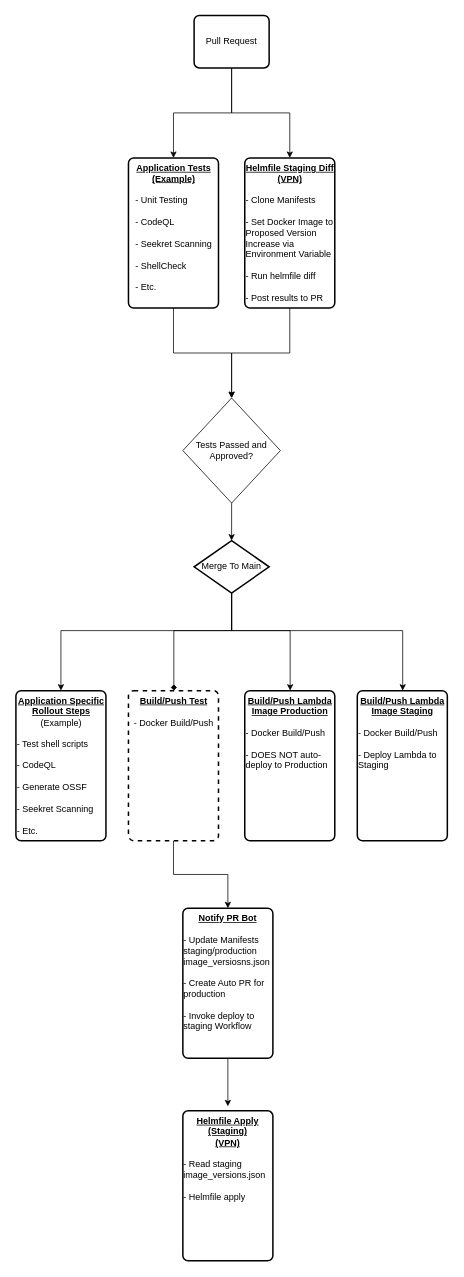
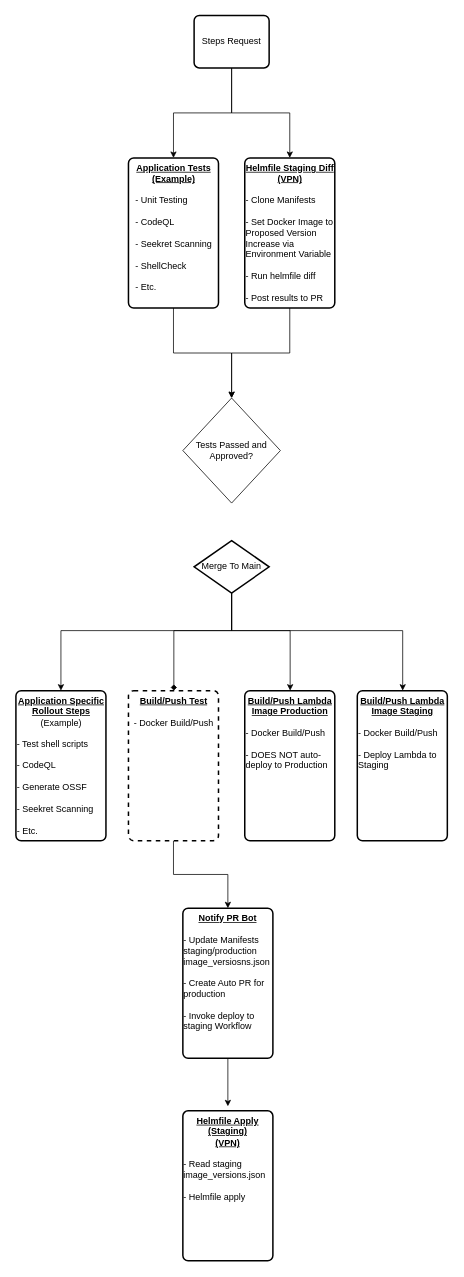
- <mxCell id="4" value="Pull Request" style="rounded=1;whiteSpace=wrap;html=1;absoluteArcSize=1;arcSize=14;strokeWidth=2;" parent="1" vertex="1"><mxGeometry x="258" y="20" width="100" height="70" as="geometry" /></mxCell>
+ <mxCell id="4" value="Steps Request" style="rounded=1;whiteSpace=wrap;html=1;absoluteArcSize=1;arcSize=14;strokeWidth=2;" parent="1" vertex="1"><mxGeometry x="258" y="20" width="100" height="70" as="geometry" /></mxCell>
- <mxCell id="10" style="edgeStyle=orthogonalEdgeStyle;rounded=0;orthogonalLoop=1;jettySize=auto;html=1;entryX=0.5;entryY=0;entryDx=0;entryDy=0;" parent="1" source="11" target="16" edge="1"><mxGeometry relative="1" as="geometry" /></mxCell>
